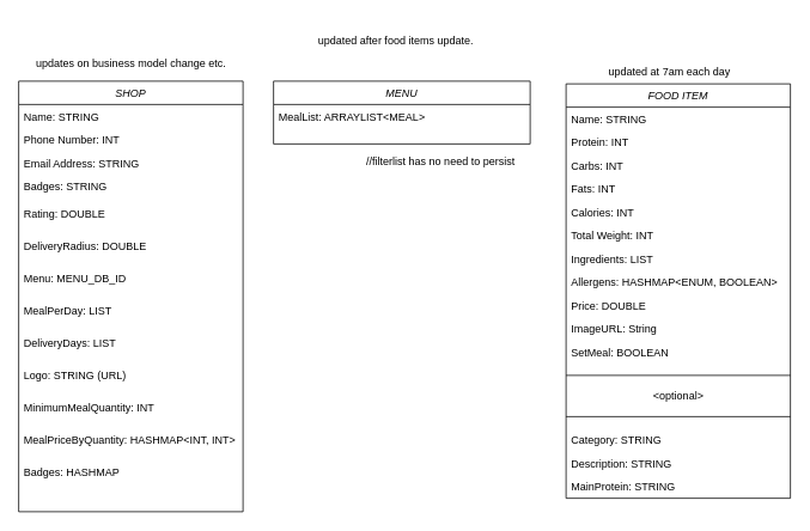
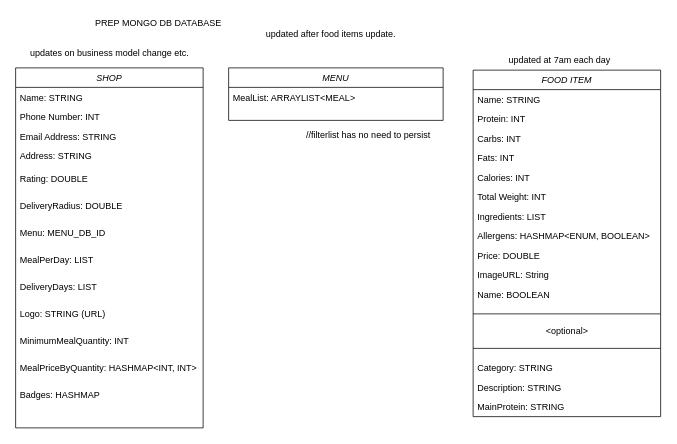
+ <mxCell id="2" value="PREP MONGO DB DATABASE" style="text;html=1;align=center;verticalAlign=middle;resizable=0;points=[];autosize=1;strokeColor=none;" vertex="1" parent="1"><mxGeometry x="120" y="20" width="180" height="20" as="geometry" /></mxCell>
- <mxCell id="7" value="Badges: STRING" style="text;align=left;verticalAlign=top;spacingLeft=4;spacingRight=4;overflow=hidden;rotatable=0;points=[[0,0.5],[1,0.5]];portConstraint=eastwest;rounded=0;shadow=0;html=0;" vertex="1" parent="3"><mxGeometry y="104" width="250" height="30" as="geometry" /></mxCell>
+ <mxCell id="7" value="Address: STRING" style="text;align=left;verticalAlign=top;spacingLeft=4;spacingRight=4;overflow=hidden;rotatable=0;points=[[0,0.5],[1,0.5]];portConstraint=eastwest;rounded=0;shadow=0;html=0;" vertex="1" parent="3"><mxGeometry y="104" width="250" height="30" as="geometry" /></mxCell>
- <mxCell id="28" value="SetMeal: BOOLEAN" style="text;align=left;verticalAlign=top;spacingLeft=4;spacingRight=4;overflow=hidden;rotatable=0;points=[[0,0.5],[1,0.5]];portConstraint=eastwest;rounded=0;shadow=0;html=0;" vertex="1" parent="17"><mxGeometry y="286" width="250" height="26" as="geometry" /></mxCell>
+ <mxCell id="28" value="Name: BOOLEAN" style="text;align=left;verticalAlign=top;spacingLeft=4;spacingRight=4;overflow=hidden;rotatable=0;points=[[0,0.5],[1,0.5]];portConstraint=eastwest;rounded=0;shadow=0;html=0;" vertex="1" parent="17"><mxGeometry y="286" width="250" height="26" as="geometry" /></mxCell>
